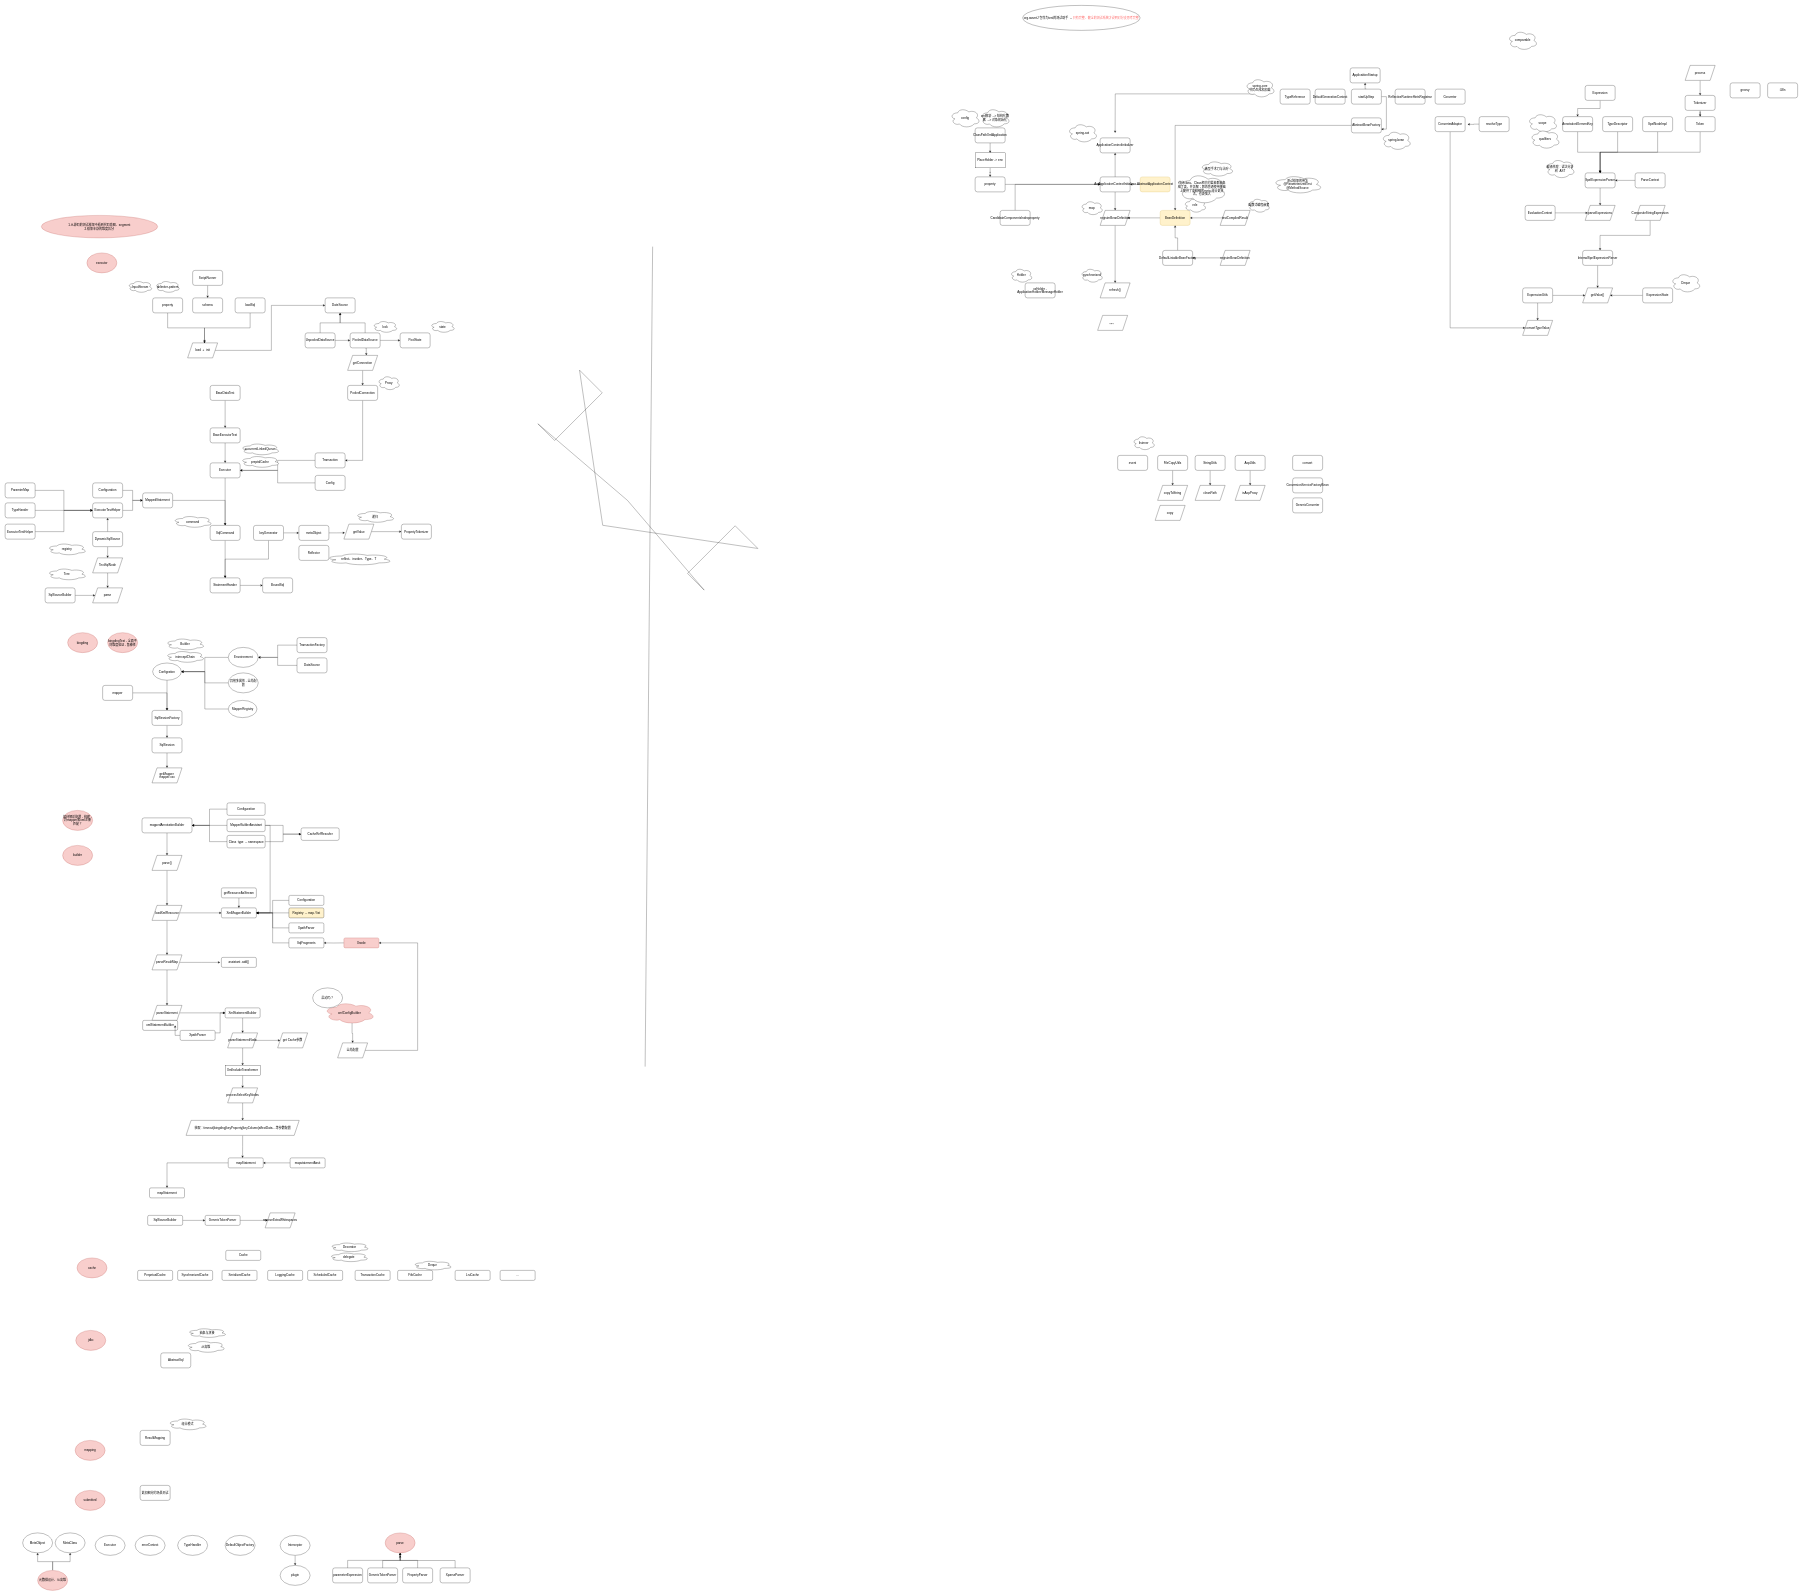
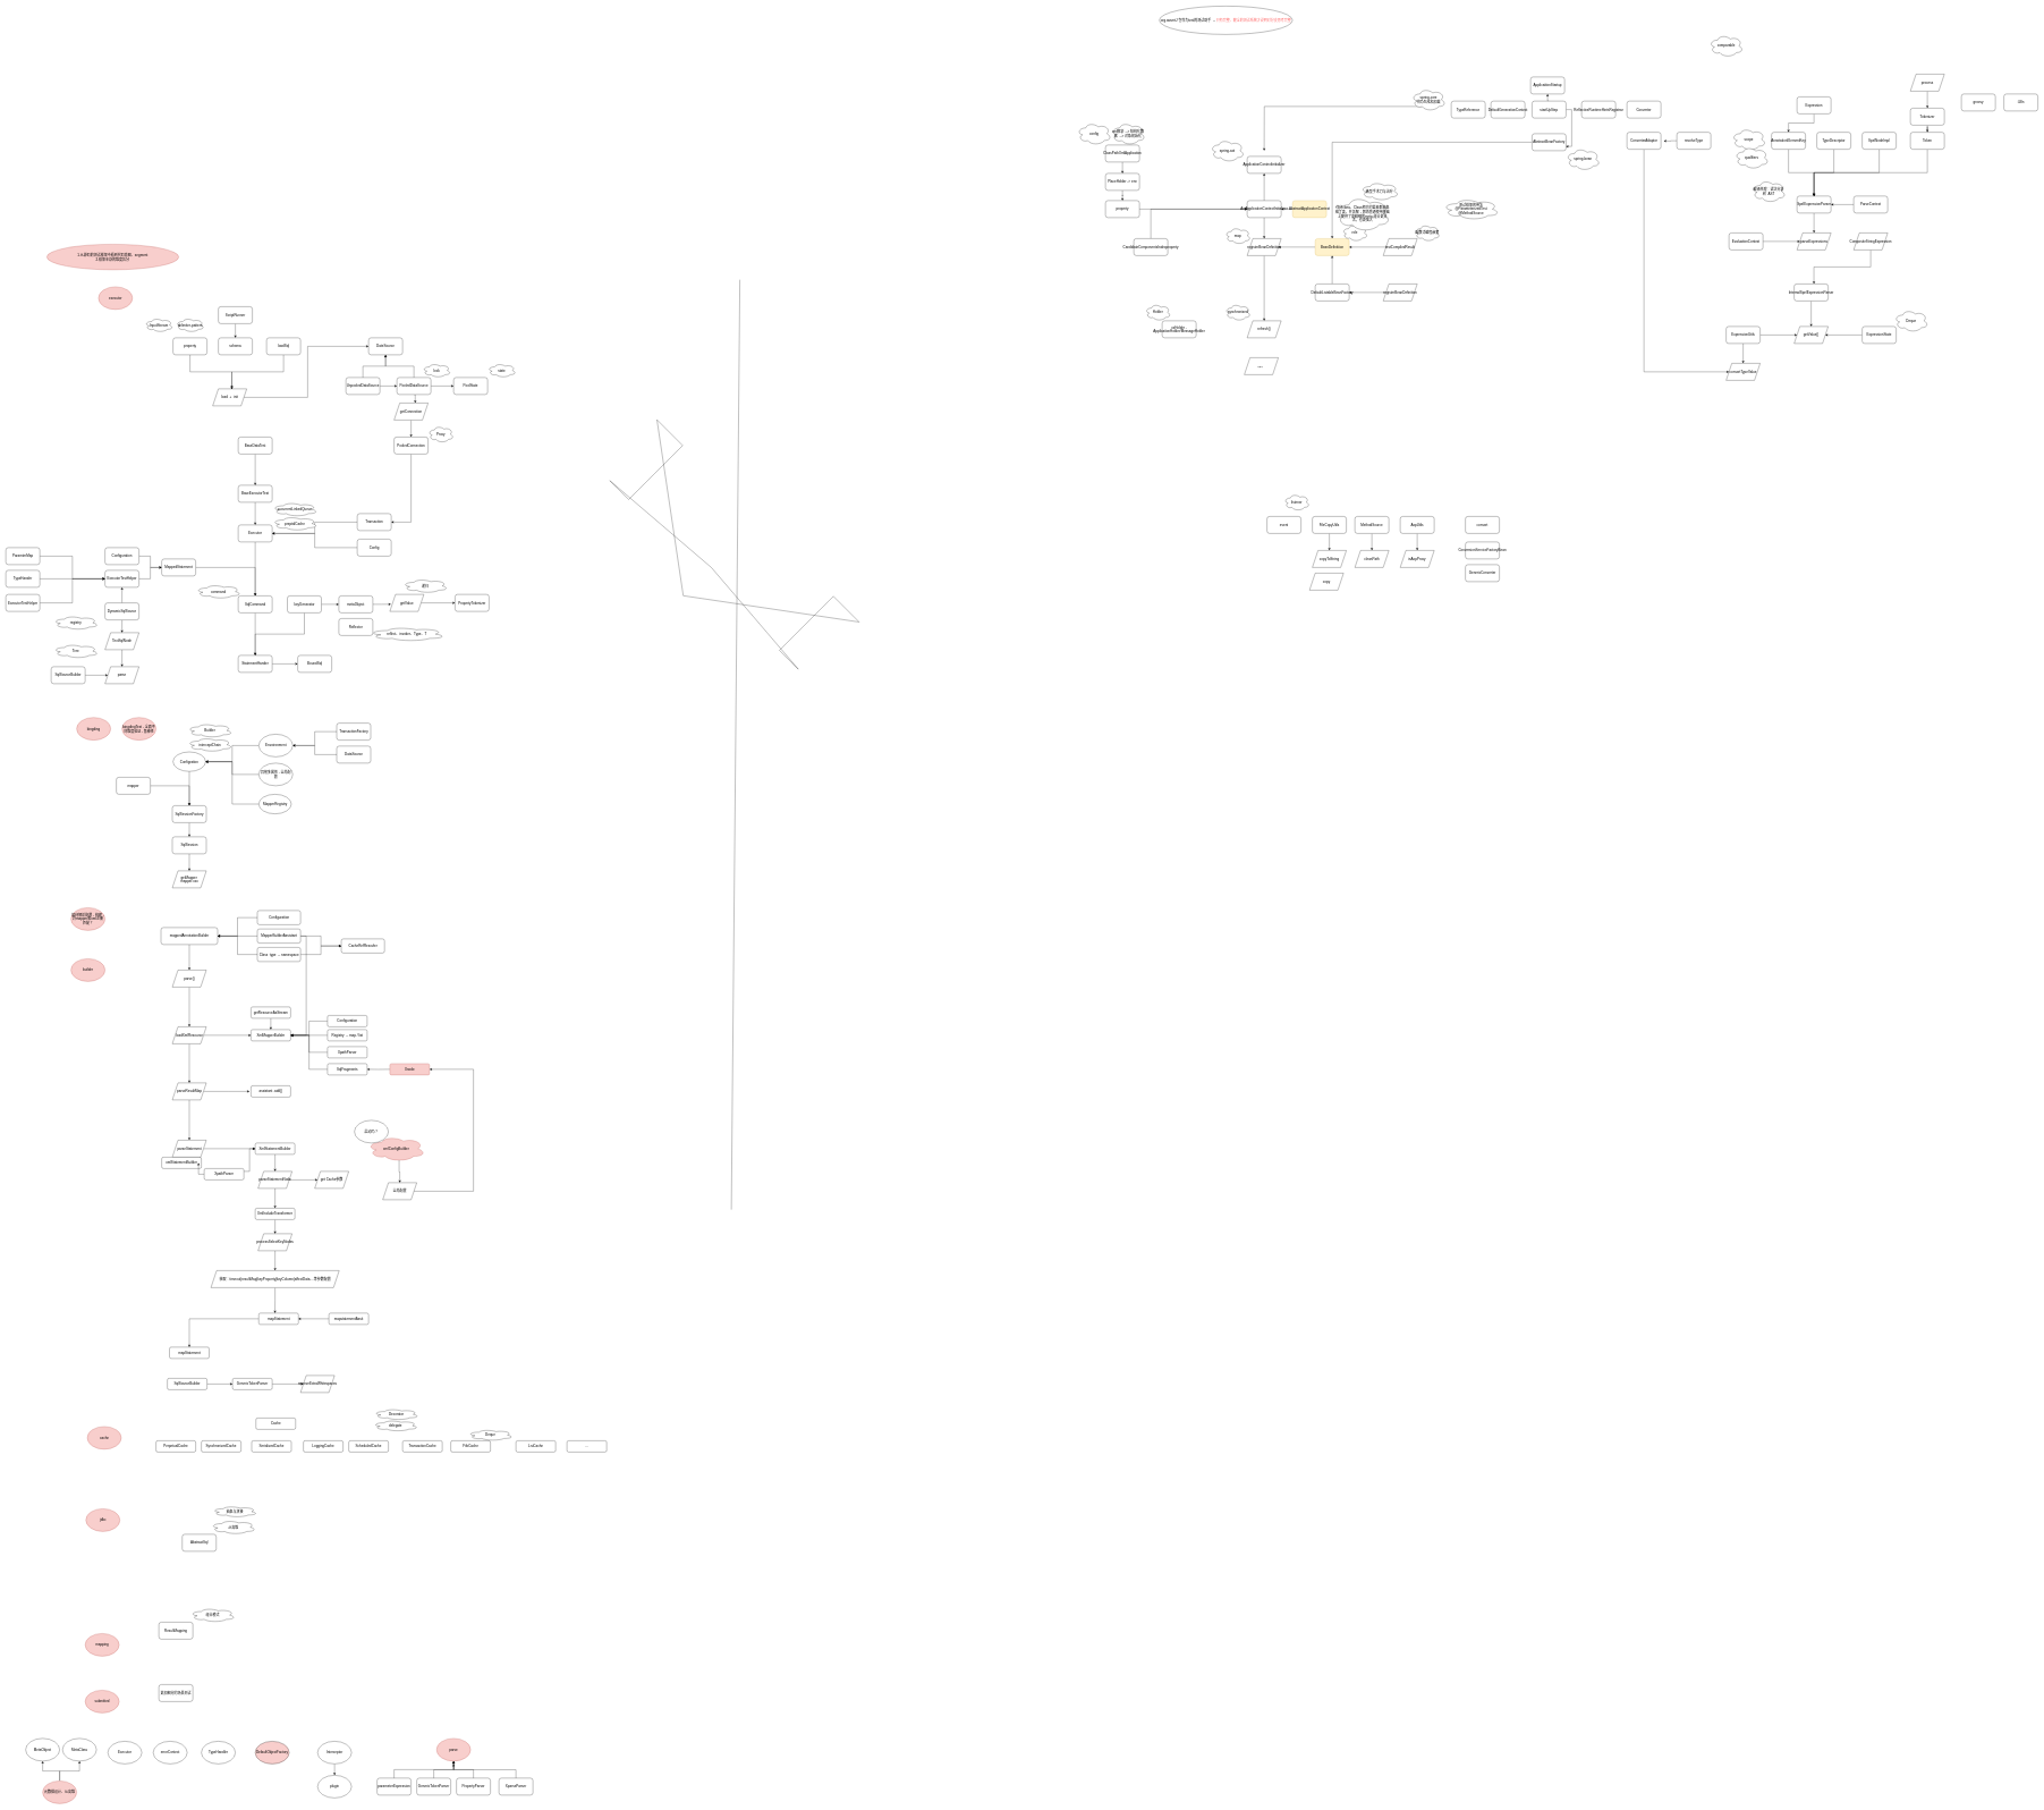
- <mxCell id="262" value="PlaceHolder -&amp;gt; env" style="whiteSpace=wrap;html=1;rounded=0;" parent="1" vertex="1"><mxGeometry x="3900" y="610" width="120" height="60" as="geometry" /></mxCell>
+ <mxCell id="262" value="PlaceHolder -&amp;gt; env" style="rounded=1;whiteSpace=wrap;html=1;" parent="1" vertex="1"><mxGeometry x="3900" y="610" width="120" height="60" as="geometry" /></mxCell>
- <mxCell id="237" value="DefaultListableBeanFactory" style="rounded=1;whiteSpace=wrap;html=1;" parent="1" vertex="1"><mxGeometry x="4650" y="1000" width="120" height="60" as="geometry" /></mxCell>
+ <mxCell id="237" value="DefaultListableBeanFactory" style="rounded=1;whiteSpace=wrap;html=1;" parent="1" vertex="1"><mxGeometry x="4640" y="1000" width="120" height="60" as="geometry" /></mxCell>
- <mxCell id="318" value="StringUtils" style="rounded=1;whiteSpace=wrap;html=1;" vertex="1" parent="1"><mxGeometry x="4780" y="1820" width="120" height="60" as="geometry" /></mxCell>
+ <mxCell id="318" value="MethodSource" style="rounded=1;whiteSpace=wrap;html=1;" vertex="1" parent="1"><mxGeometry x="4780" y="1820" width="120" height="60" as="geometry" /></mxCell>
- <mxCell id="104" value="如何解析配置 - 构建 -将mapper和xml注册匹配？" style="ellipse;whiteSpace=wrap;html=1;fillColor=#f8cecc;strokeColor=#b85450;" parent="1" vertex="1"><mxGeometry x="250" y="3240" width="120" height="80" as="geometry" /></mxCell>
+ <mxCell id="104" value="如何解析配置 - 构建 -将mapper和xml注册匹配？" style="ellipse;whiteSpace=wrap;html=1;fillColor=#f8cecc;strokeColor=#b85450;" parent="1" vertex="1"><mxGeometry x="250" y="3200" width="120" height="80" as="geometry" /></mxCell>
- <mxCell id="141" value="Registry&amp;nbsp; -- map / list" style="rounded=1;whiteSpace=wrap;html=1;fillColor=#fff2cc;" parent="1" vertex="1"><mxGeometry x="1155" y="3630" width="140" height="40" as="geometry" /></mxCell>
+ <mxCell id="141" value="Registry&amp;nbsp; -- map / list" style="rounded=1;whiteSpace=wrap;html=1;" parent="1" vertex="1"><mxGeometry x="1155" y="3630" width="140" height="40" as="geometry" /></mxCell>
- <mxCell id="156" value="XmlIncludeTransformer" style="whiteSpace=wrap;html=1;rounded=0;" parent="1" vertex="1"><mxGeometry x="900" y="4260" width="140" height="40" as="geometry" /></mxCell>
+ <mxCell id="156" value="XmlIncludeTransformer" style="rounded=1;whiteSpace=wrap;html=1;" parent="1" vertex="1"><mxGeometry x="900" y="4260" width="140" height="40" as="geometry" /></mxCell>
- <mxCell id="160" value="获取：timeout|bingding|keyProperty|keyColumn|affectData....等参数配置" style="shape=parallelogram;perimeter=parallelogramPerimeter;whiteSpace=wrap;html=1;fixedSize=1;" parent="1" vertex="1"><mxGeometry x="743.75" y="4480" width="452.5" height="60" as="geometry" /></mxCell>
+ <mxCell id="160" value="获取：timeout|resultMap|keyProperty|keyColumn|affectData....等参数配置" style="shape=parallelogram;perimeter=parallelogramPerimeter;whiteSpace=wrap;html=1;fixedSize=1;" parent="1" vertex="1"><mxGeometry x="743.75" y="4480" width="452.5" height="60" as="geometry" /></mxCell>
- <mxCell id="169" value="DefaultObjectFactory" style="ellipse;whiteSpace=wrap;html=1;" parent="1" vertex="1"><mxGeometry x="900" y="6140" width="120" height="80" as="geometry" /></mxCell>
+ <mxCell id="169" value="DefaultObjectFactory" style="ellipse;whiteSpace=wrap;html=1;fillColor=#f8cecc;" parent="1" vertex="1"><mxGeometry x="900" y="6140" width="120" height="80" as="geometry" /></mxCell>
